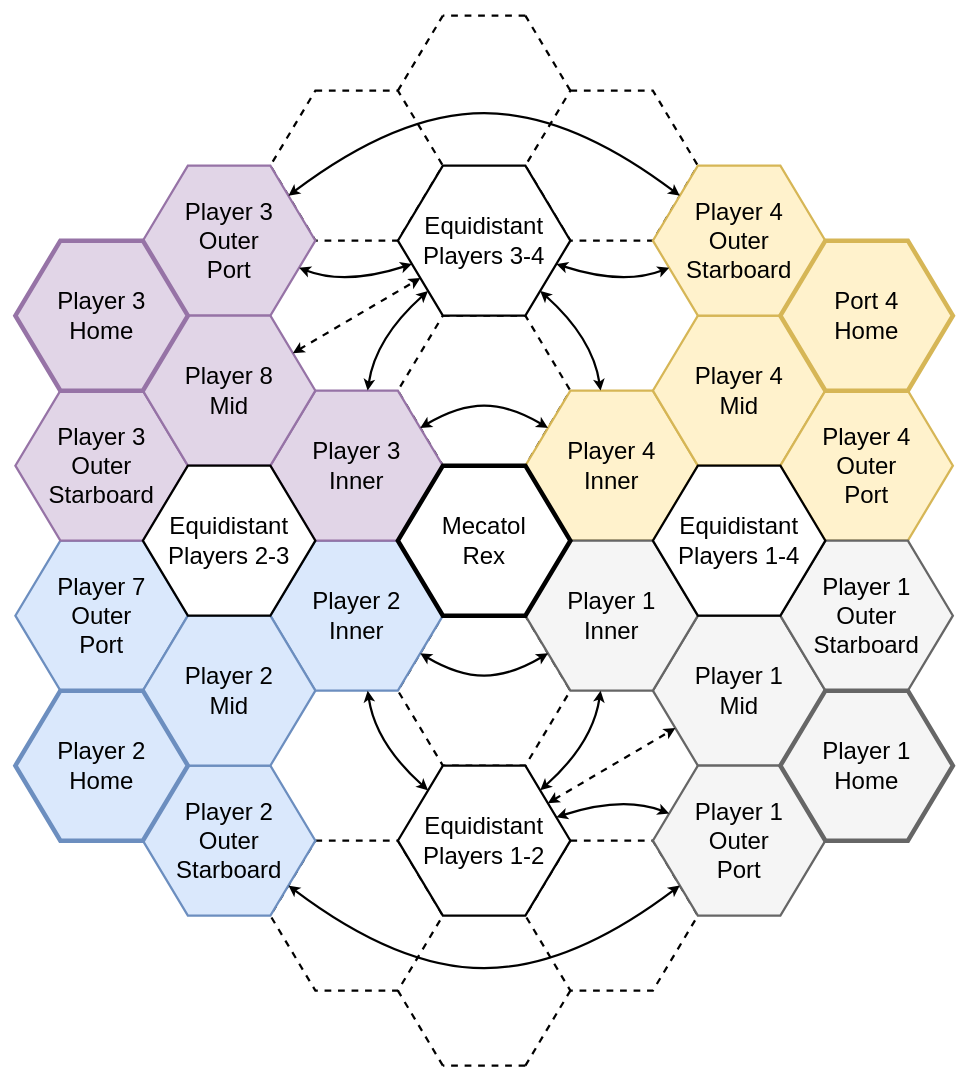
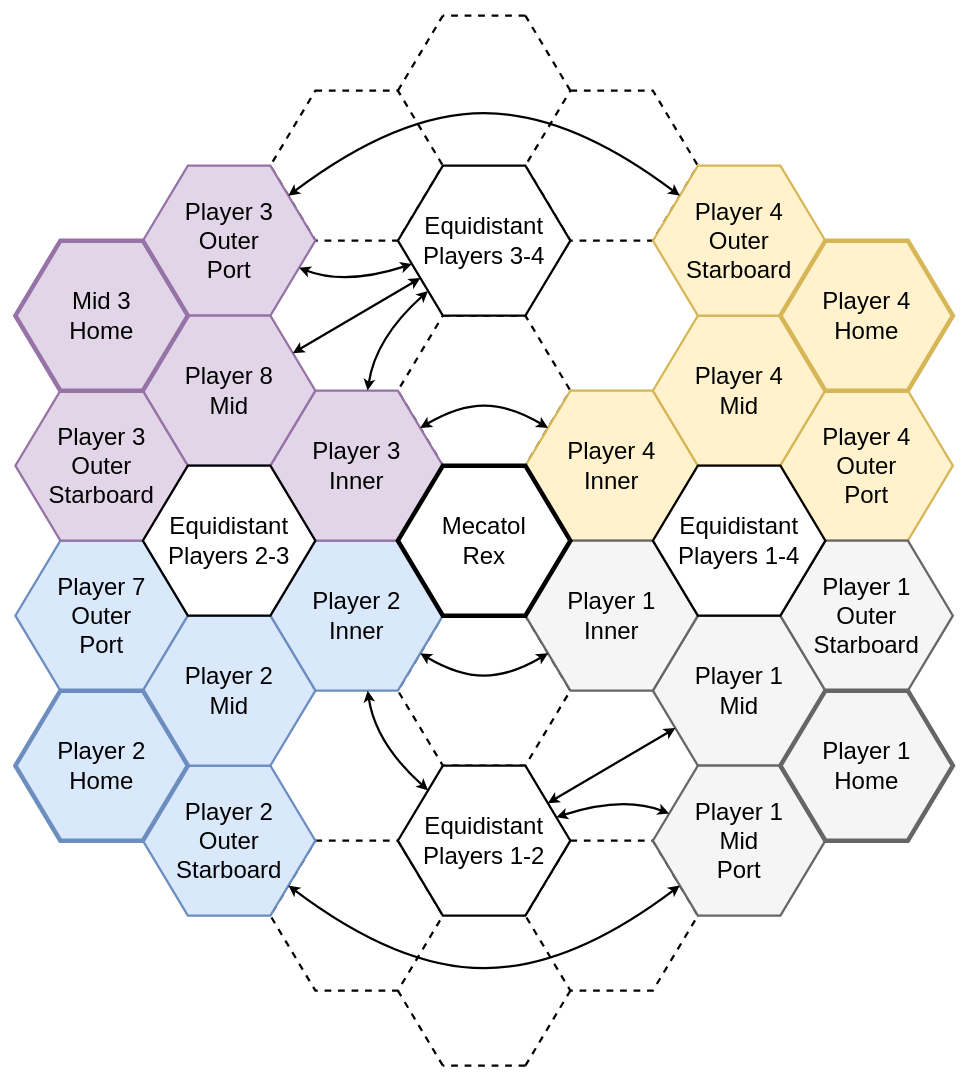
- <mxCell id="54" value="" style="curved=1;endArrow=classic;html=1;strokeWidth=3;startArrow=classic;startFill=1;" edge="1" parent="1" source="56" target="17"><mxGeometry width="50" height="50" relative="1" as="geometry"><mxPoint x="739.776" y="407.04" as="sourcePoint" /><mxPoint x="820.294" y="540" as="targetPoint" /><Array as="points"><mxPoint x="830" y="380" /></Array></mxGeometry></mxCell>
- <mxCell id="50" value="" style="endArrow=classic;startArrow=classic;html=1;strokeWidth=3;dashed=1;" edge="1" parent="1" source="32" target="56"><mxGeometry width="50" height="50" relative="1" as="geometry"><mxPoint x="420" y="410" as="sourcePoint" /><mxPoint x="590" y="510" as="targetPoint" /></mxGeometry></mxCell>
+ <mxCell id="50" value="" style="endArrow=classic;startArrow=classic;html=1;strokeWidth=3;" edge="1" parent="1" source="32" target="56"><mxGeometry width="50" height="50" relative="1" as="geometry"><mxPoint x="420" y="410" as="sourcePoint" /><mxPoint x="590" y="510" as="targetPoint" /></mxGeometry></mxCell>
- <mxCell id="33" value="Player 3&lt;br style=&quot;font-size: 32px;&quot;&gt;Home" style="shape=hexagon;perimeter=hexagonPerimeter2;whiteSpace=wrap;html=1;fixedSize=1;size=60;fontSize=32;fontFamily=Helvetica;fillColor=#e1d5e7;strokeColor=#9673a6;strokeWidth=6;" parent="1" vertex="1"><mxGeometry x="20" y="320" width="230" height="200" as="geometry" /></mxCell>
+ <mxCell id="33" value="Mid 3&lt;br style=&quot;font-size: 32px;&quot;&gt;Home" style="shape=hexagon;perimeter=hexagonPerimeter2;whiteSpace=wrap;html=1;fixedSize=1;size=60;fontSize=32;fontFamily=Helvetica;fillColor=#e1d5e7;strokeColor=#9673a6;strokeWidth=6;" parent="1" vertex="1"><mxGeometry x="20" y="320" width="230" height="200" as="geometry" /></mxCell>
- <mxCell id="21" value="Port 4&lt;br style=&quot;font-size: 32px;&quot;&gt;Home" style="shape=hexagon;perimeter=hexagonPerimeter2;whiteSpace=wrap;html=1;fixedSize=1;size=60;fontSize=32;fontFamily=Helvetica;fillColor=#fff2cc;strokeColor=#d6b656;strokeWidth=6;" parent="1" vertex="1"><mxGeometry x="1040" y="320" width="230" height="200" as="geometry" /></mxCell>
+ <mxCell id="21" value="Player 4&lt;br style=&quot;font-size: 32px;&quot;&gt;Home" style="shape=hexagon;perimeter=hexagonPerimeter2;whiteSpace=wrap;html=1;fixedSize=1;size=60;fontSize=32;fontFamily=Helvetica;fillColor=#fff2cc;strokeColor=#d6b656;strokeWidth=6;" parent="1" vertex="1"><mxGeometry x="1040" y="320" width="230" height="200" as="geometry" /></mxCell>
- <mxCell id="52" value="" style="curved=1;endArrow=classic;html=1;strokeWidth=3;startArrow=classic;startFill=1;" edge="1" parent="1" source="56" target="14"><mxGeometry width="50" height="50" relative="1" as="geometry"><mxPoint x="800.514" y="440" as="sourcePoint" /><mxPoint x="719.996" y="572.96" as="targetPoint" /><Array as="points"><mxPoint x="790" y="450" /></Array></mxGeometry></mxCell>
- <mxCell id="44" value="" style="curved=1;endArrow=classic;html=1;strokeWidth=3;startArrow=classic;startFill=1;" parent="1" source="25" target="57" edge="1"><mxGeometry width="50" height="50" relative="1" as="geometry"><mxPoint x="488.125" y="930" as="sourcePoint" /><mxPoint x="578.795" y="1065.341" as="targetPoint" /><Array as="points"><mxPoint x="790" y="990" /></Array></mxGeometry></mxCell>
- <mxCell id="39" value="" style="endArrow=classic;startArrow=classic;html=1;strokeWidth=3;dashed=1;" parent="1" source="57" target="22" edge="1"><mxGeometry width="50" height="50" relative="1" as="geometry"><mxPoint x="650" y="1060" as="sourcePoint" /><mxPoint x="700" y="1010" as="targetPoint" /></mxGeometry></mxCell>
+ <mxCell id="39" value="" style="endArrow=classic;startArrow=classic;html=1;strokeWidth=3;" parent="1" source="57" target="22" edge="1"><mxGeometry width="50" height="50" relative="1" as="geometry"><mxPoint x="650" y="1060" as="sourcePoint" /><mxPoint x="700" y="1010" as="targetPoint" /></mxGeometry></mxCell>
- <mxCell id="23" value="Player 1&lt;br style=&quot;font-size: 32px&quot;&gt;Outer&lt;br style=&quot;font-size: 32px&quot;&gt;Port" style="shape=hexagon;perimeter=hexagonPerimeter2;whiteSpace=wrap;html=1;fixedSize=1;size=60;fontSize=32;fontFamily=Helvetica;fillColor=#f5f5f5;strokeColor=#666666;strokeWidth=3;" parent="1" vertex="1"><mxGeometry x="870" y="1020" width="230" height="200" as="geometry" /></mxCell>
+ <mxCell id="23" value="Player 1&lt;br style=&quot;font-size: 32px&quot;&gt;Mid&lt;br style=&quot;font-size: 32px&quot;&gt;Port" style="shape=hexagon;perimeter=hexagonPerimeter2;whiteSpace=wrap;html=1;fixedSize=1;size=60;fontSize=32;fontFamily=Helvetica;fillColor=#f5f5f5;strokeColor=#666666;strokeWidth=3;" parent="1" vertex="1"><mxGeometry x="870" y="1020" width="230" height="200" as="geometry" /></mxCell>
